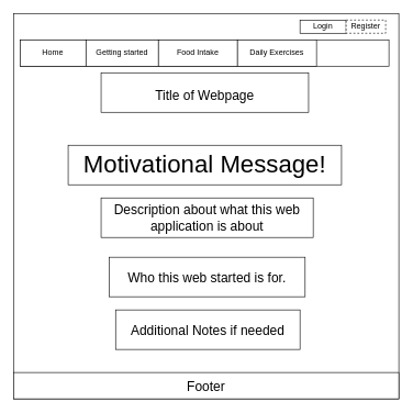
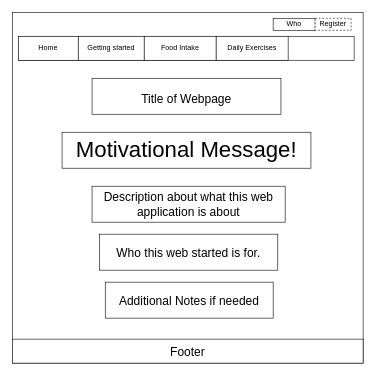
- <mxCell id="8" value="Login" style="rounded=0;whiteSpace=wrap;html=1;" vertex="1" parent="1"><mxGeometry x="455" y="30" width="70" height="20" as="geometry" /></mxCell>
+ <mxCell id="8" value="Who" style="rounded=0;whiteSpace=wrap;html=1;" vertex="1" parent="1"><mxGeometry x="455" y="30" width="70" height="20" as="geometry" /></mxCell>
- <mxCell id="11" value="&lt;font style=&quot;font-size: 20px&quot;&gt;Title of Webpage&lt;/font&gt;" style="rounded=0;whiteSpace=wrap;html=1;fontSize=37;" vertex="1" parent="1"><mxGeometry x="153" y="110" width="315" height="60" as="geometry" /></mxCell>
+ <mxCell id="11" value="&lt;font style=&quot;font-size: 20px&quot;&gt;Title of Webpage&lt;/font&gt;" style="rounded=0;whiteSpace=wrap;html=1;fontSize=37;" vertex="1" parent="1"><mxGeometry x="153" y="130" width="315" height="60" as="geometry" /></mxCell>
- <mxCell id="12" value="Description about what this web application is about" style="rounded=0;whiteSpace=wrap;html=1;fontSize=20;" vertex="1" parent="1"><mxGeometry x="153" y="300" width="322" height="60" as="geometry" /></mxCell>
+ <mxCell id="12" value="Description about what this web application is about" style="rounded=0;whiteSpace=wrap;html=1;fontSize=20;" vertex="1" parent="1"><mxGeometry x="153" y="310" width="322" height="60" as="geometry" /></mxCell>
